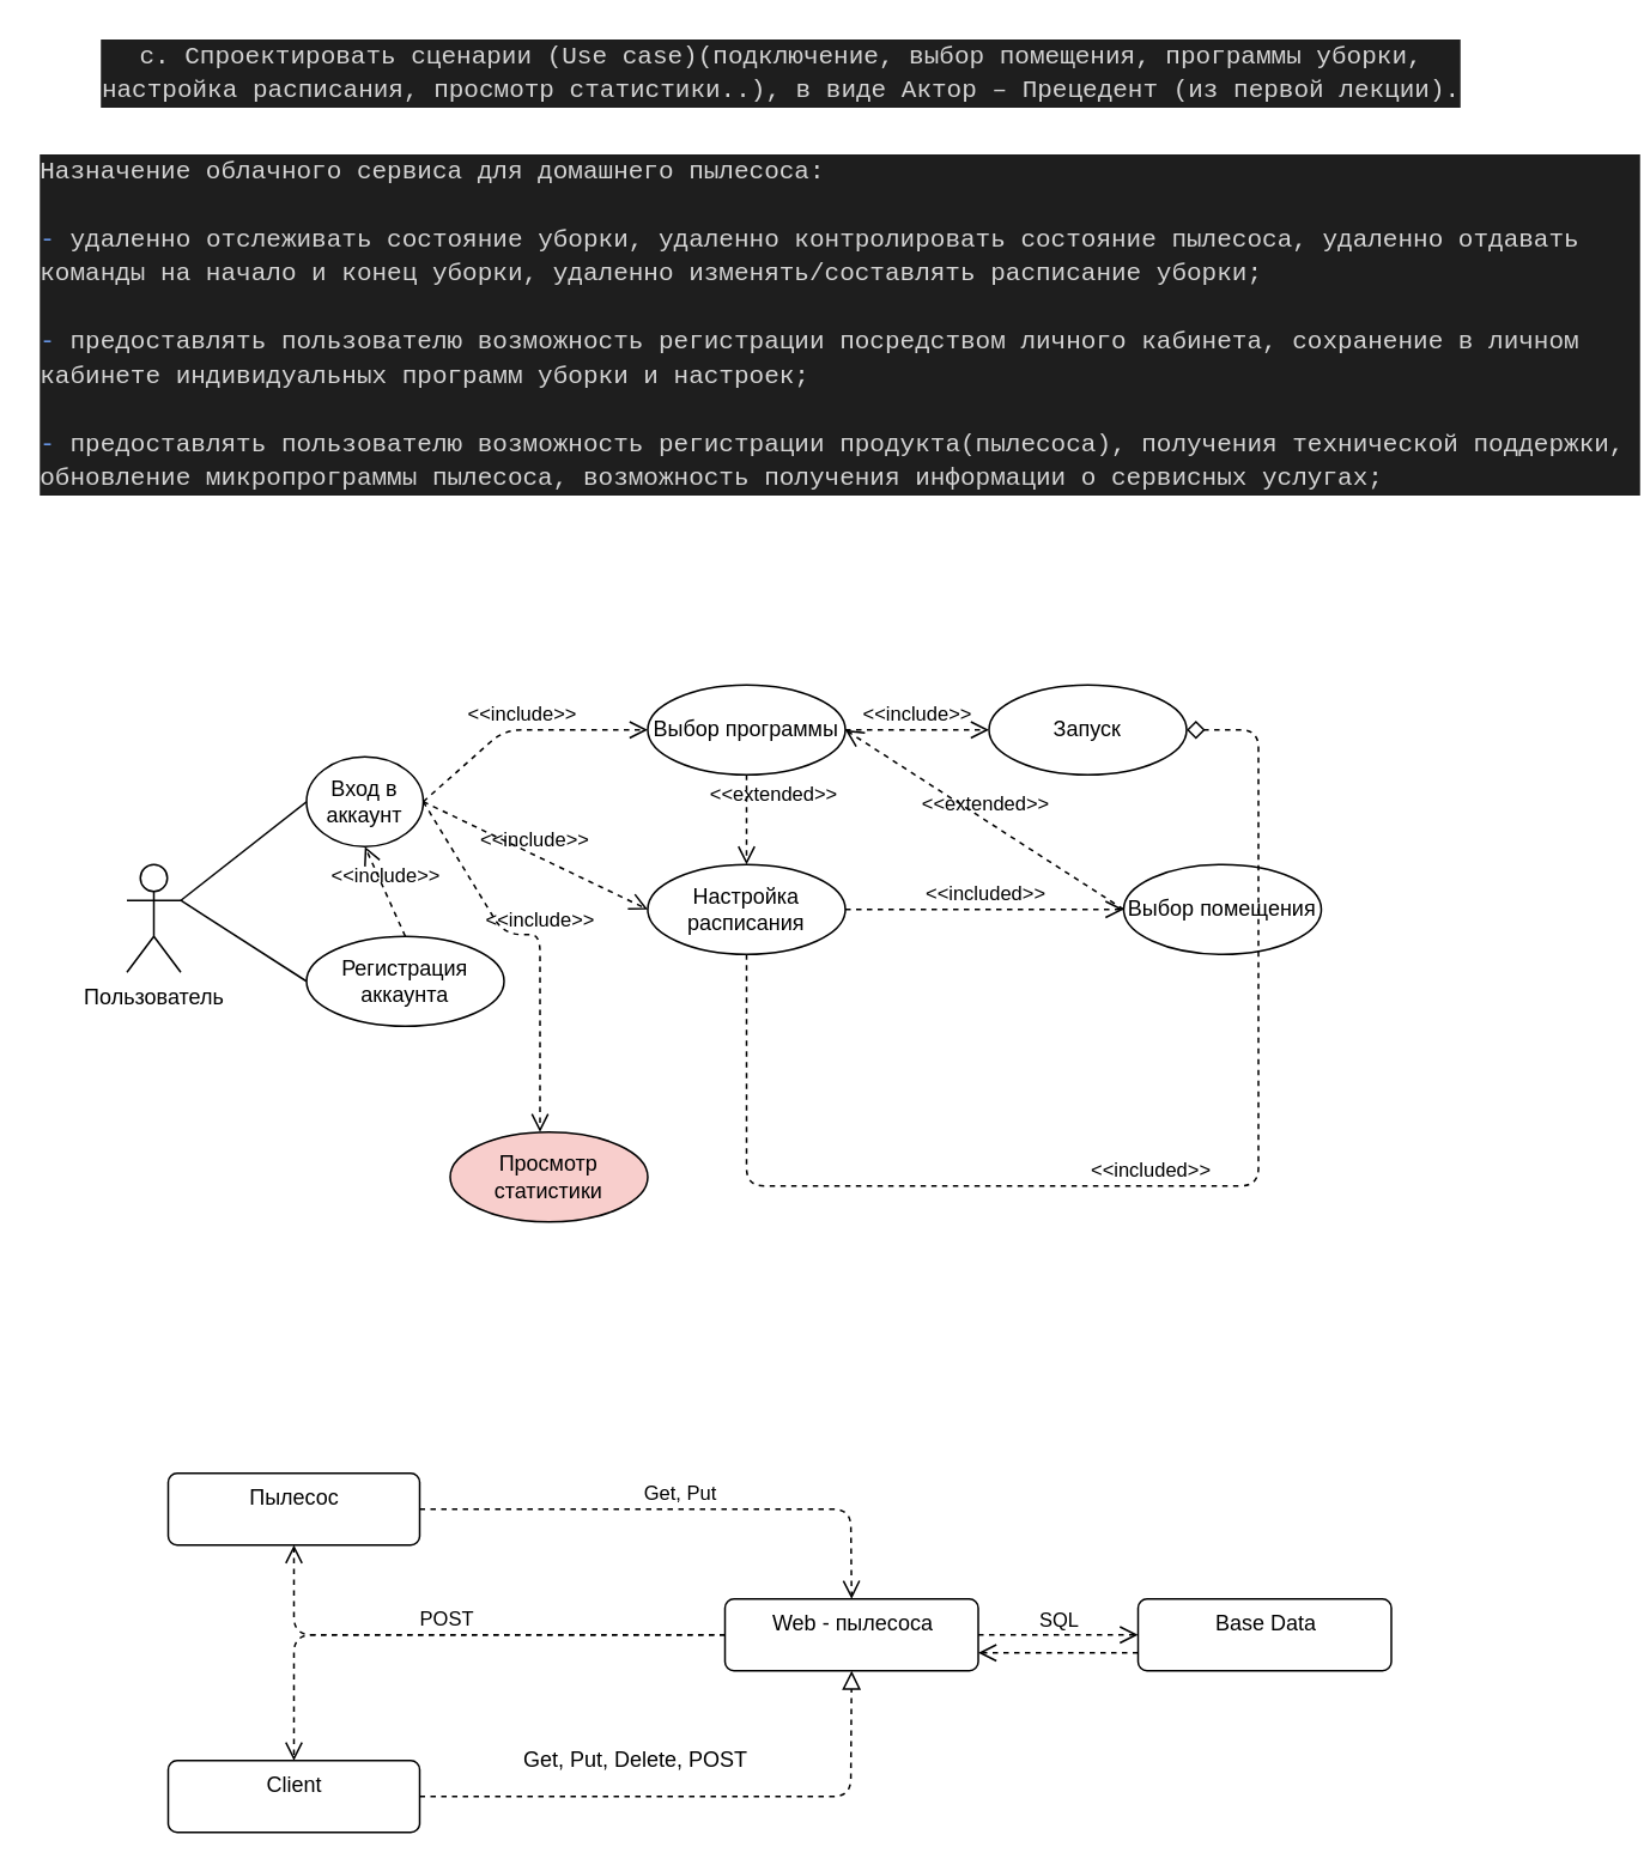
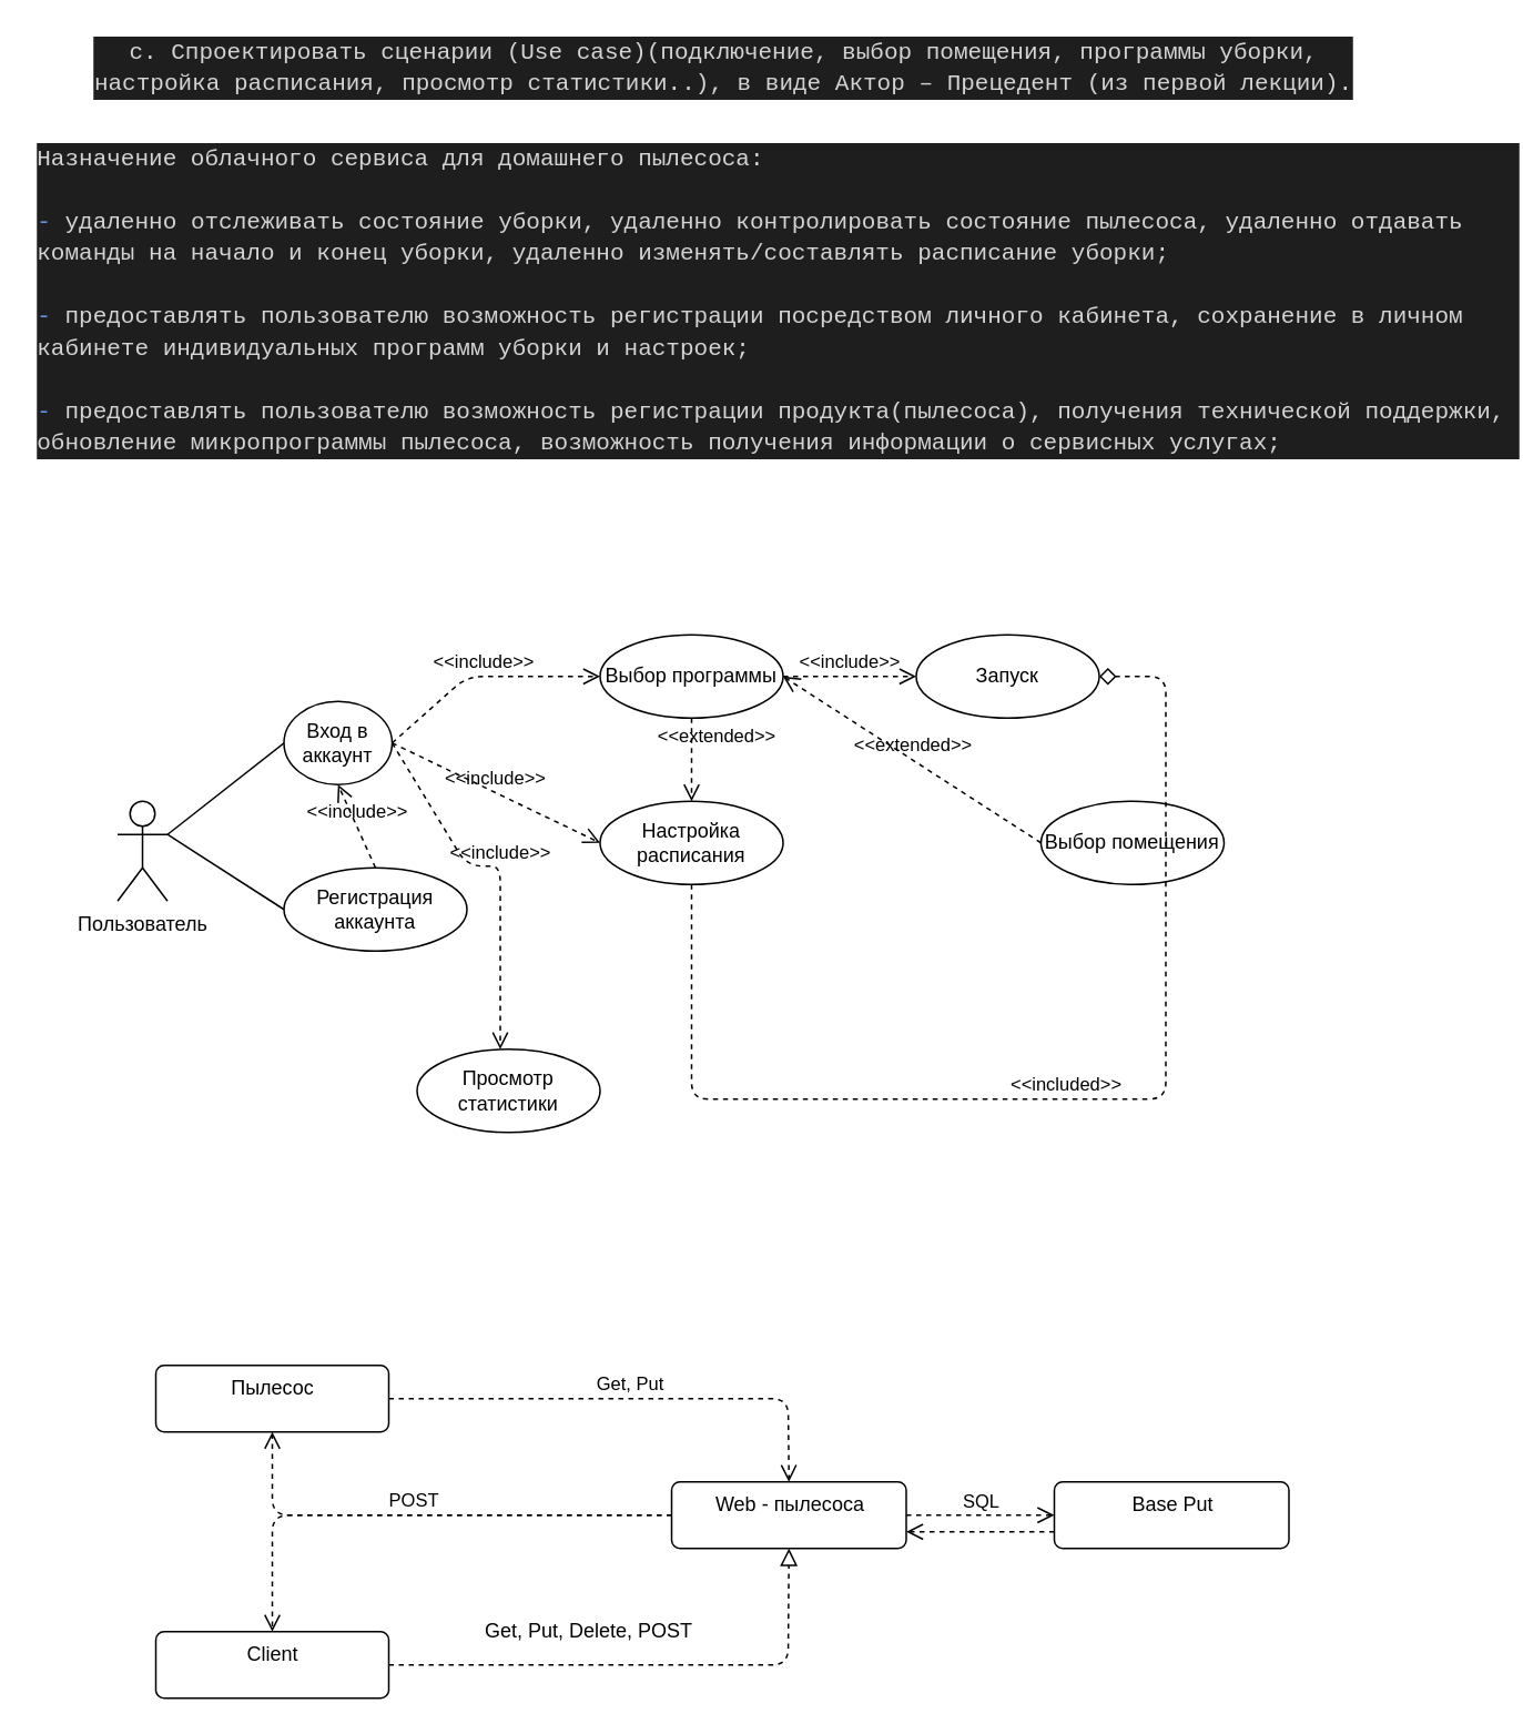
- <mxCell id="20" value="&amp;lt;&amp;lt;included&amp;gt;&amp;gt;" style="endArrow=open;startArrow=none;endFill=0;startFill=0;endSize=8;html=1;verticalAlign=bottom;dashed=1;labelBackgroundColor=none;exitX=1;exitY=0.5;exitDx=0;exitDy=0;entryX=0;entryY=0.5;entryDx=0;entryDy=0;" parent="1" source="7" target="6" edge="1"><mxGeometry width="160" relative="1" as="geometry"><mxPoint x="320" y="451" as="sourcePoint" /><mxPoint x="480" y="451" as="targetPoint" /></mxGeometry></mxCell>
- <mxCell id="8" value="Просмотр статистики" style="ellipse;whiteSpace=wrap;html=1;fillColor=#f8cecc;" parent="1" vertex="1"><mxGeometry x="250" y="630" width="110" height="50" as="geometry" /></mxCell>
+ <mxCell id="8" value="Просмотр статистики" style="ellipse;whiteSpace=wrap;html=1;" parent="1" vertex="1"><mxGeometry x="250" y="630" width="110" height="50" as="geometry" /></mxCell>
- <mxCell id="31" value="Base Data" style="html=1;align=center;verticalAlign=top;rounded=1;absoluteArcSize=1;arcSize=10;dashed=0;" parent="1" vertex="1"><mxGeometry x="633" y="890" width="141" height="40" as="geometry" /></mxCell>
+ <mxCell id="31" value="Base Put" style="html=1;align=center;verticalAlign=top;rounded=1;absoluteArcSize=1;arcSize=10;dashed=0;" parent="1" vertex="1"><mxGeometry x="633" y="890" width="141" height="40" as="geometry" /></mxCell>
